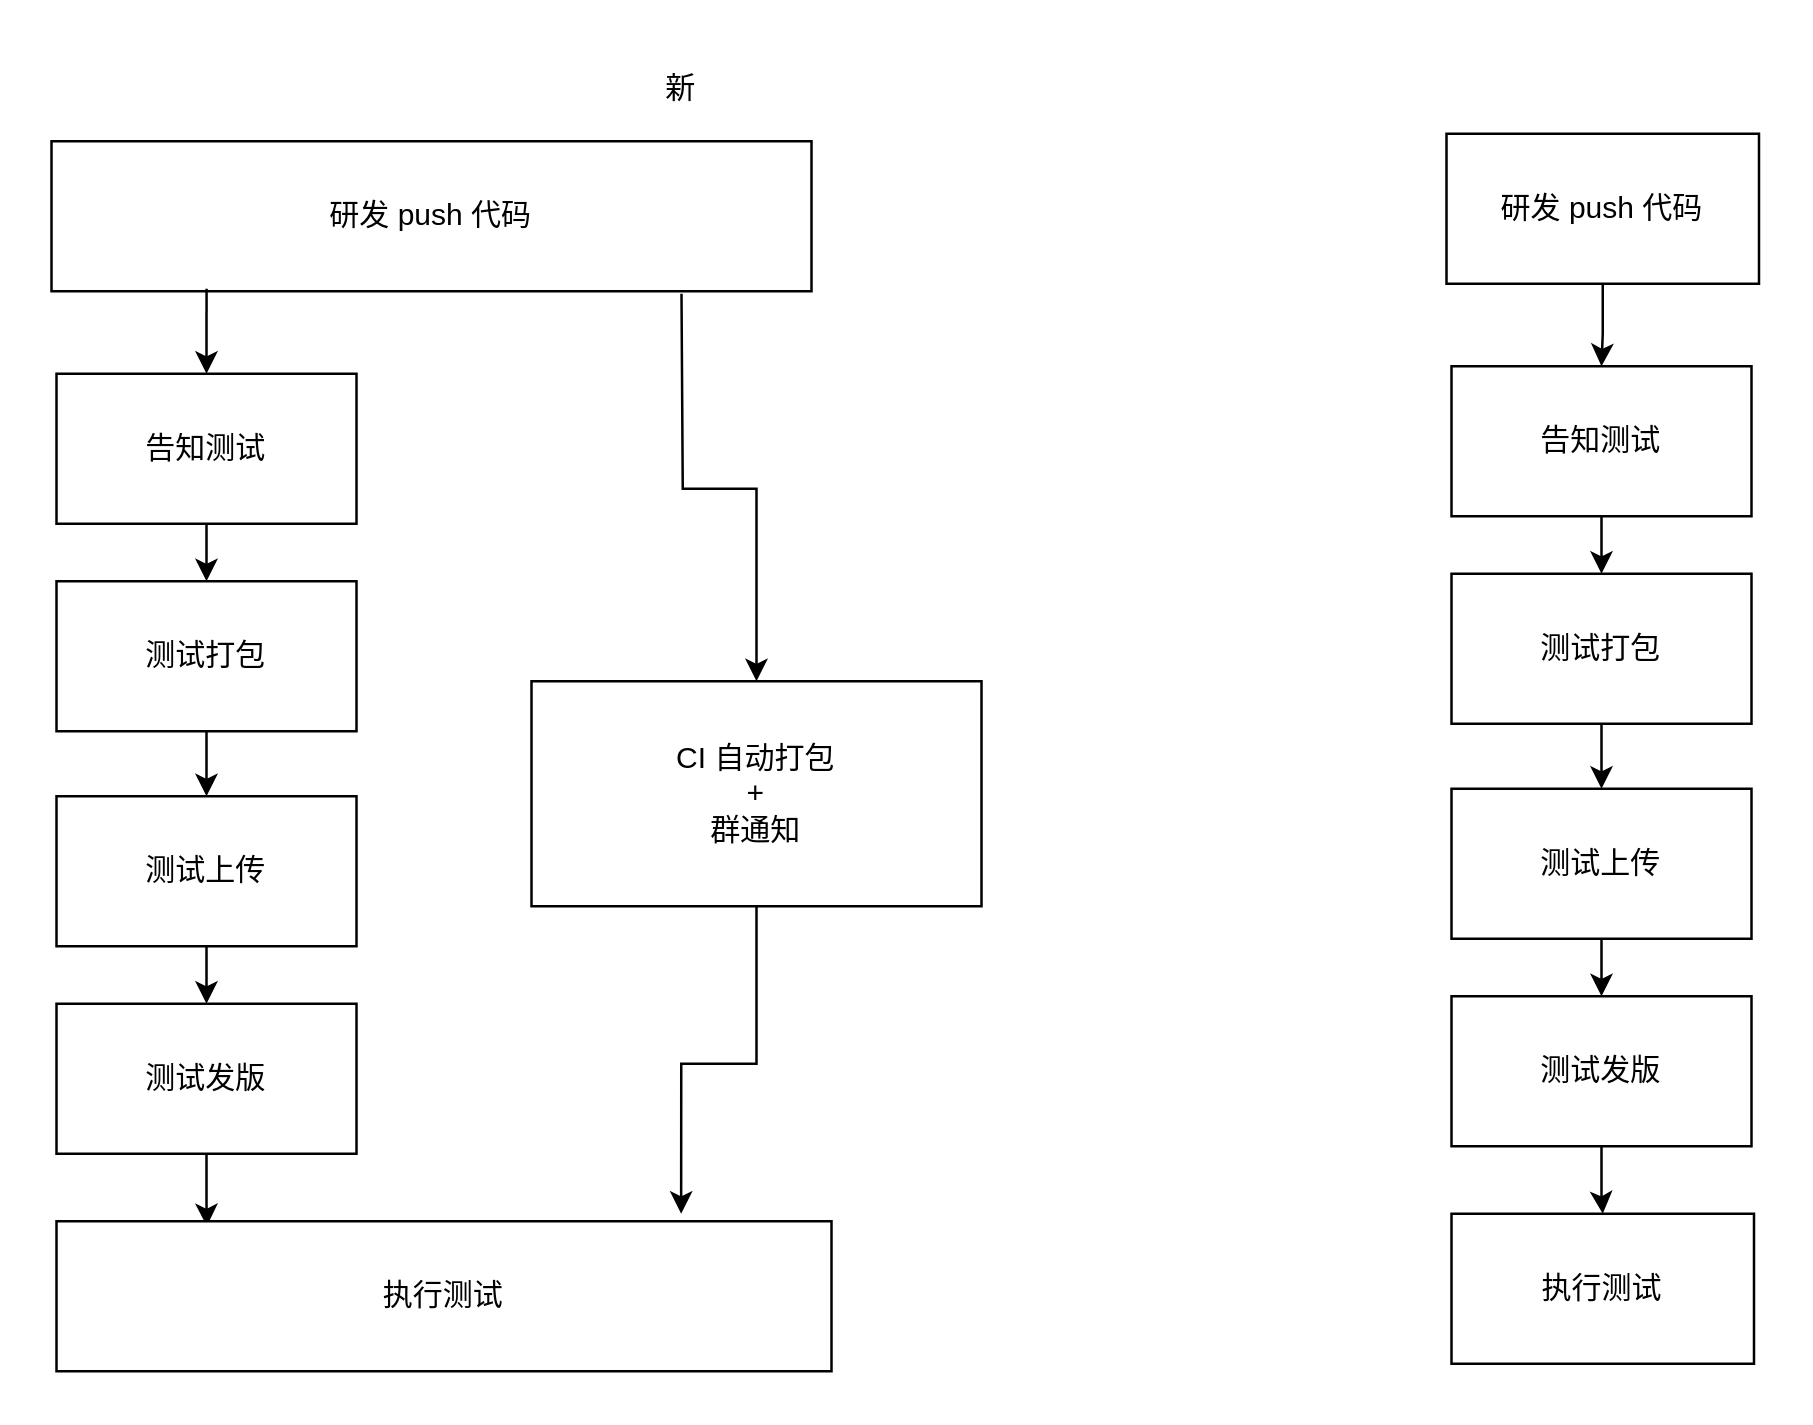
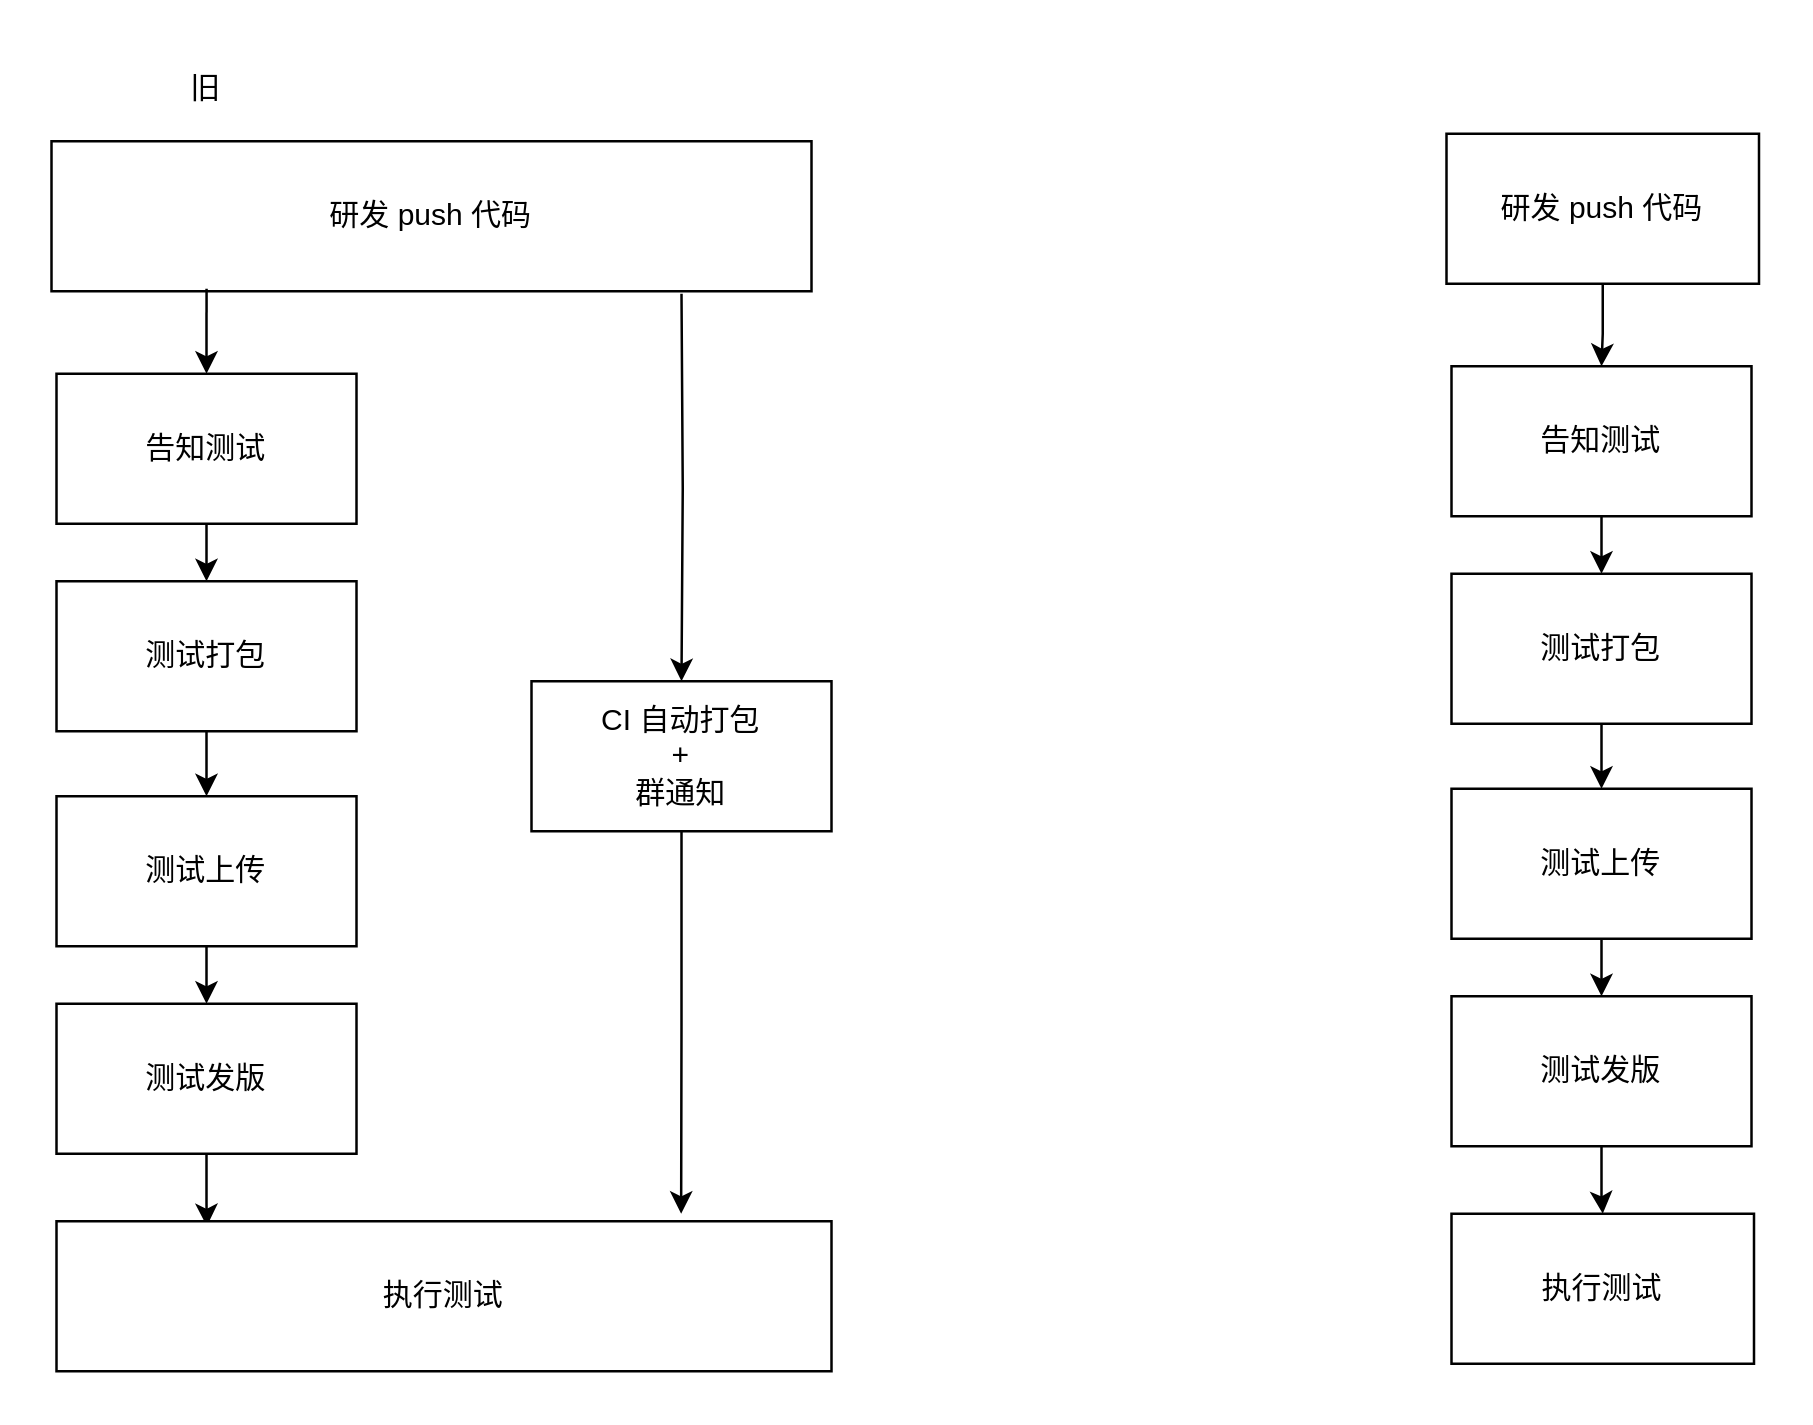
+ <mxCell id="15" value="旧" style="text;html=1;strokeColor=none;fillColor=none;align=center;verticalAlign=middle;whiteSpace=wrap;rounded=0;" vertex="1" parent="1"><mxGeometry x="52" y="20" width="60" height="30" as="geometry" /></mxCell>
- <mxCell id="16" value="新" style="text;html=1;strokeColor=none;fillColor=none;align=center;verticalAlign=middle;whiteSpace=wrap;rounded=0;" vertex="1" parent="1"><mxGeometry x="242" y="20" width="60" height="30" as="geometry" /></mxCell>
- <mxCell id="12" value="CI 自动打包&lt;br&gt;+&lt;br&gt;群通知" style="rounded=0;whiteSpace=wrap;html=1;" vertex="1" parent="1"><mxGeometry x="212" y="272" width="180" height="90" as="geometry" /></mxCell>
+ <mxCell id="12" value="CI 自动打包&lt;br&gt;+&lt;br&gt;群通知" style="rounded=0;whiteSpace=wrap;html=1;" vertex="1" parent="1"><mxGeometry x="212" y="272" width="120" height="60" as="geometry" /></mxCell>
